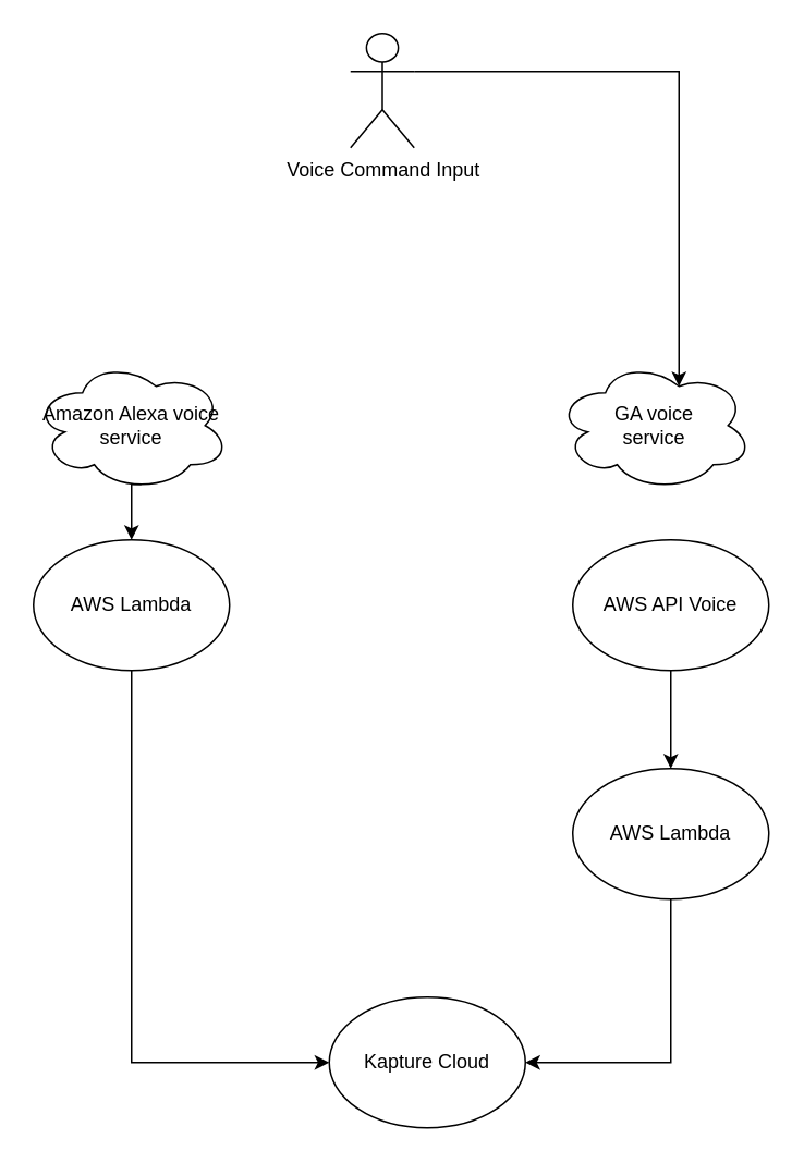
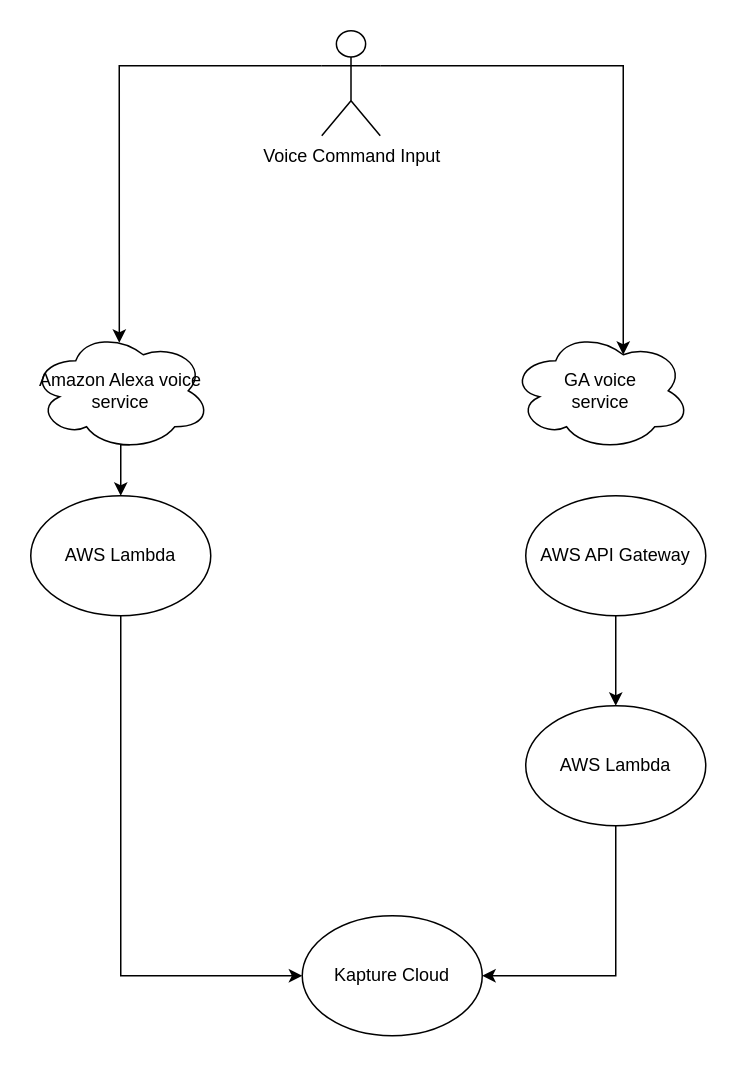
+ <mxCell id="2" style="edgeStyle=orthogonalEdgeStyle;rounded=0;orthogonalLoop=1;jettySize=auto;html=1;exitX=0;exitY=0.333;exitDx=0;exitDy=0;exitPerimeter=0;entryX=0.492;entryY=0.1;entryDx=0;entryDy=0;entryPerimeter=0;" edge="1" parent="1" source="4" target="6"><mxGeometry relative="1" as="geometry" /></mxCell>
- <mxCell id="12" value="AWS API Voice" style="ellipse;whiteSpace=wrap;html=1;" vertex="1" parent="1"><mxGeometry x="350" y="330" width="120" height="80" as="geometry" /></mxCell>
+ <mxCell id="12" value="AWS API Gateway" style="ellipse;whiteSpace=wrap;html=1;" vertex="1" parent="1"><mxGeometry x="350" y="330" width="120" height="80" as="geometry" /></mxCell>
